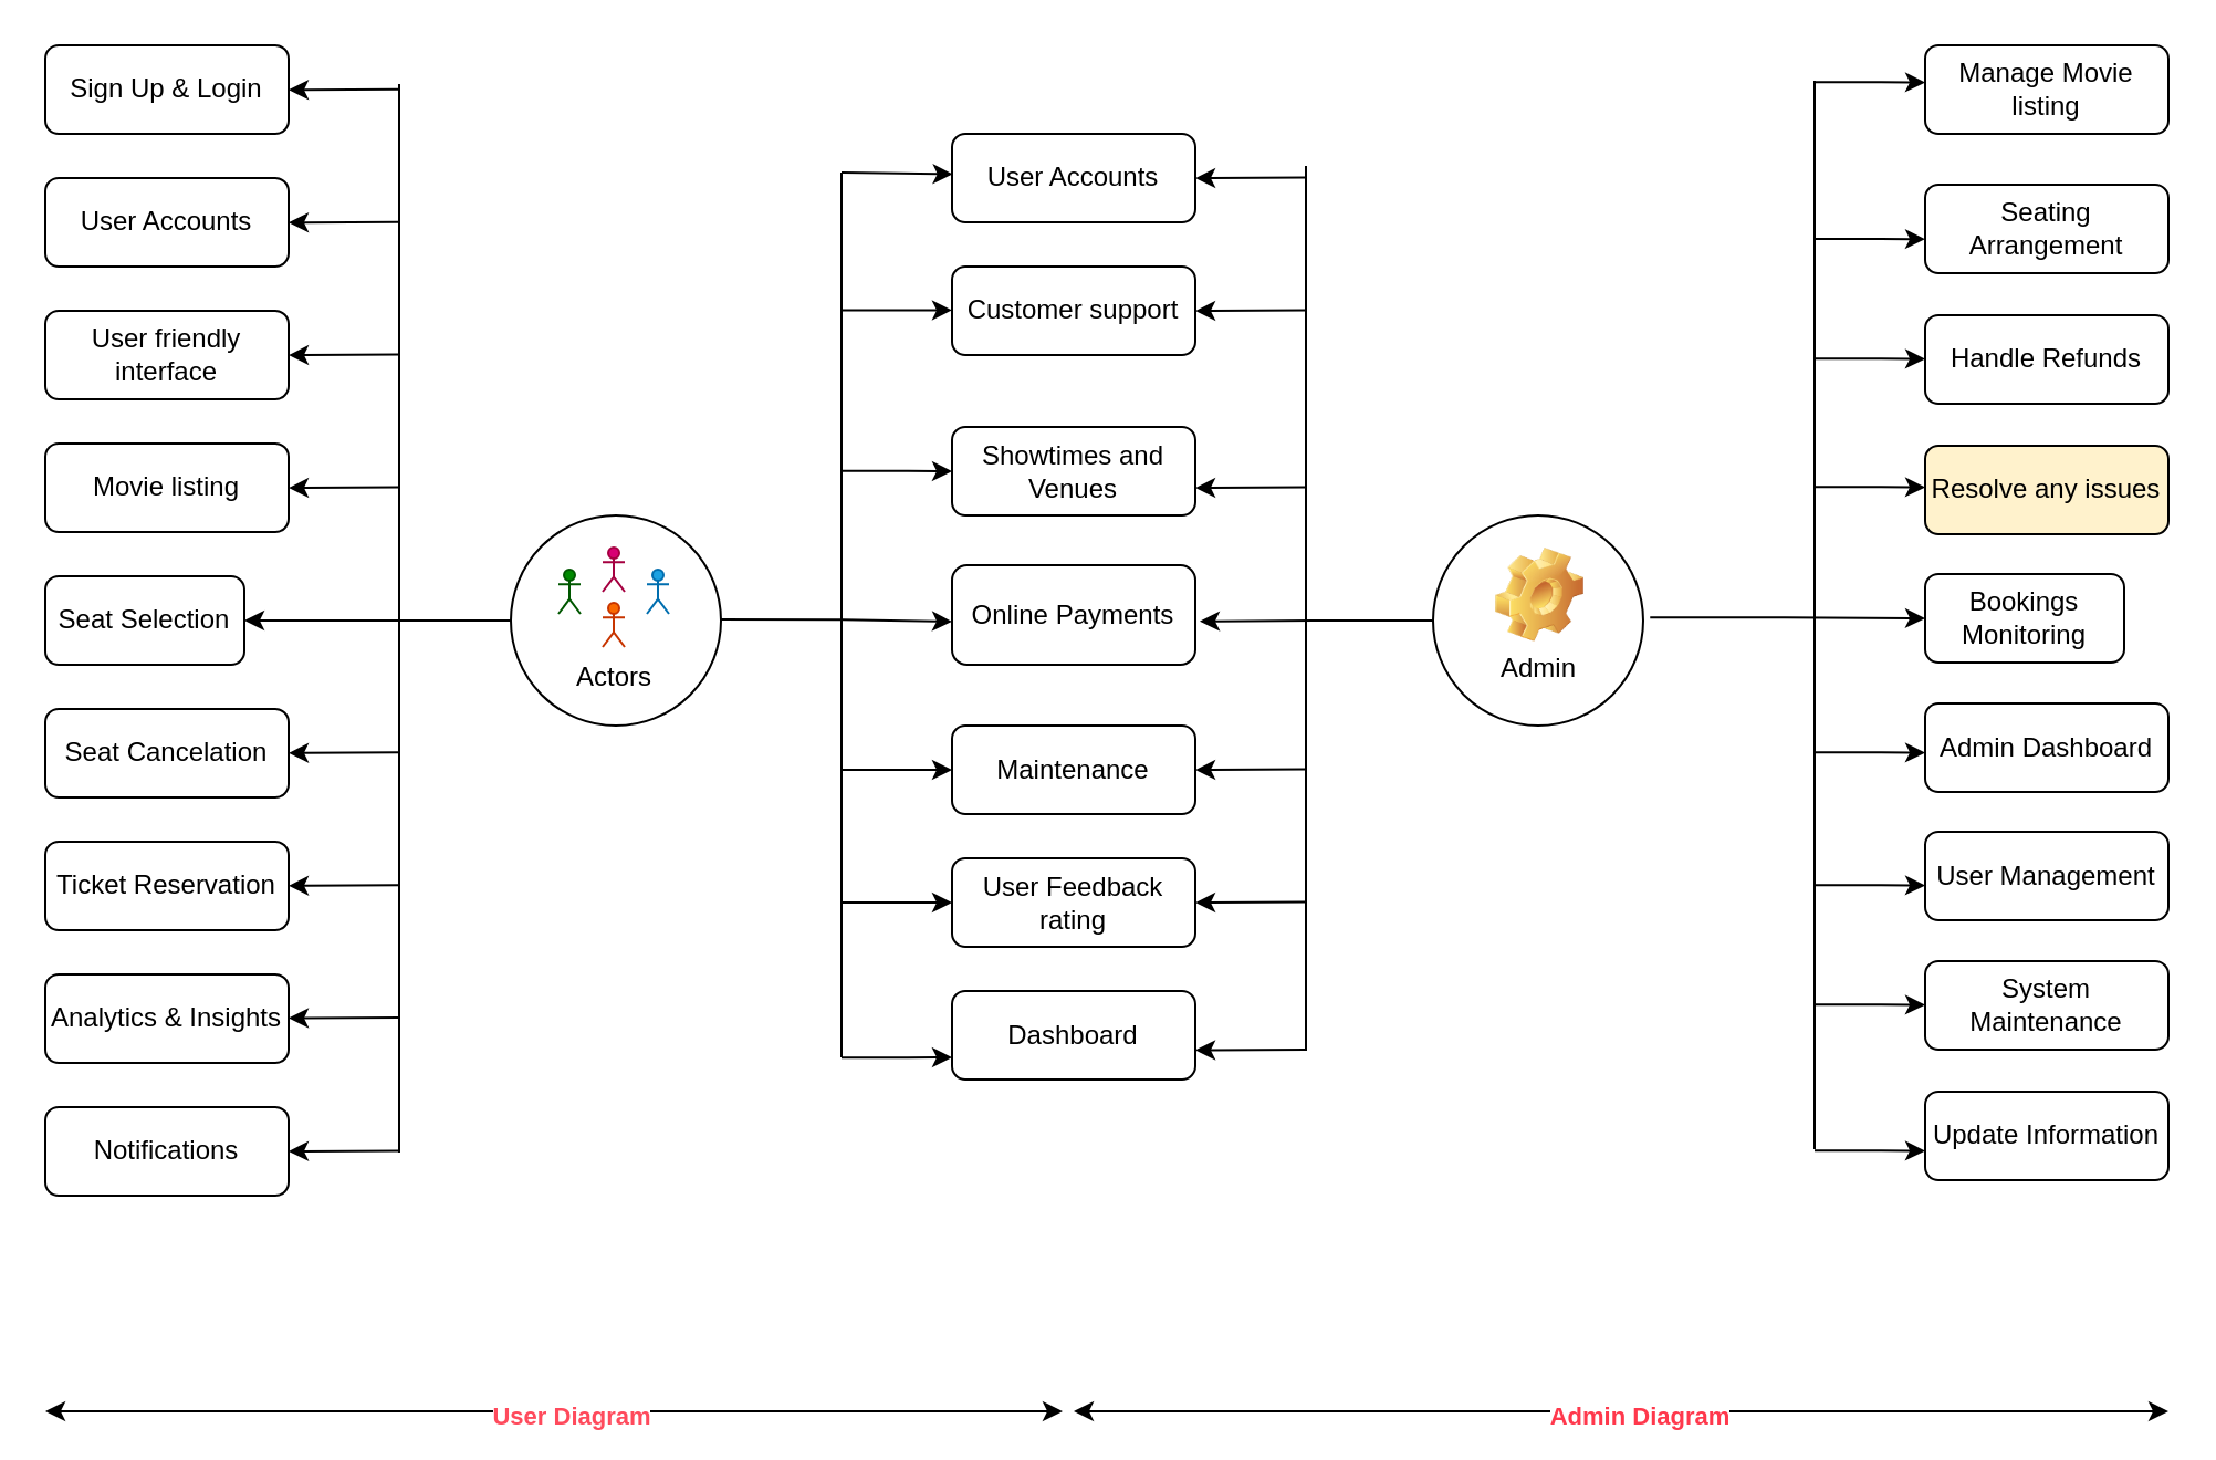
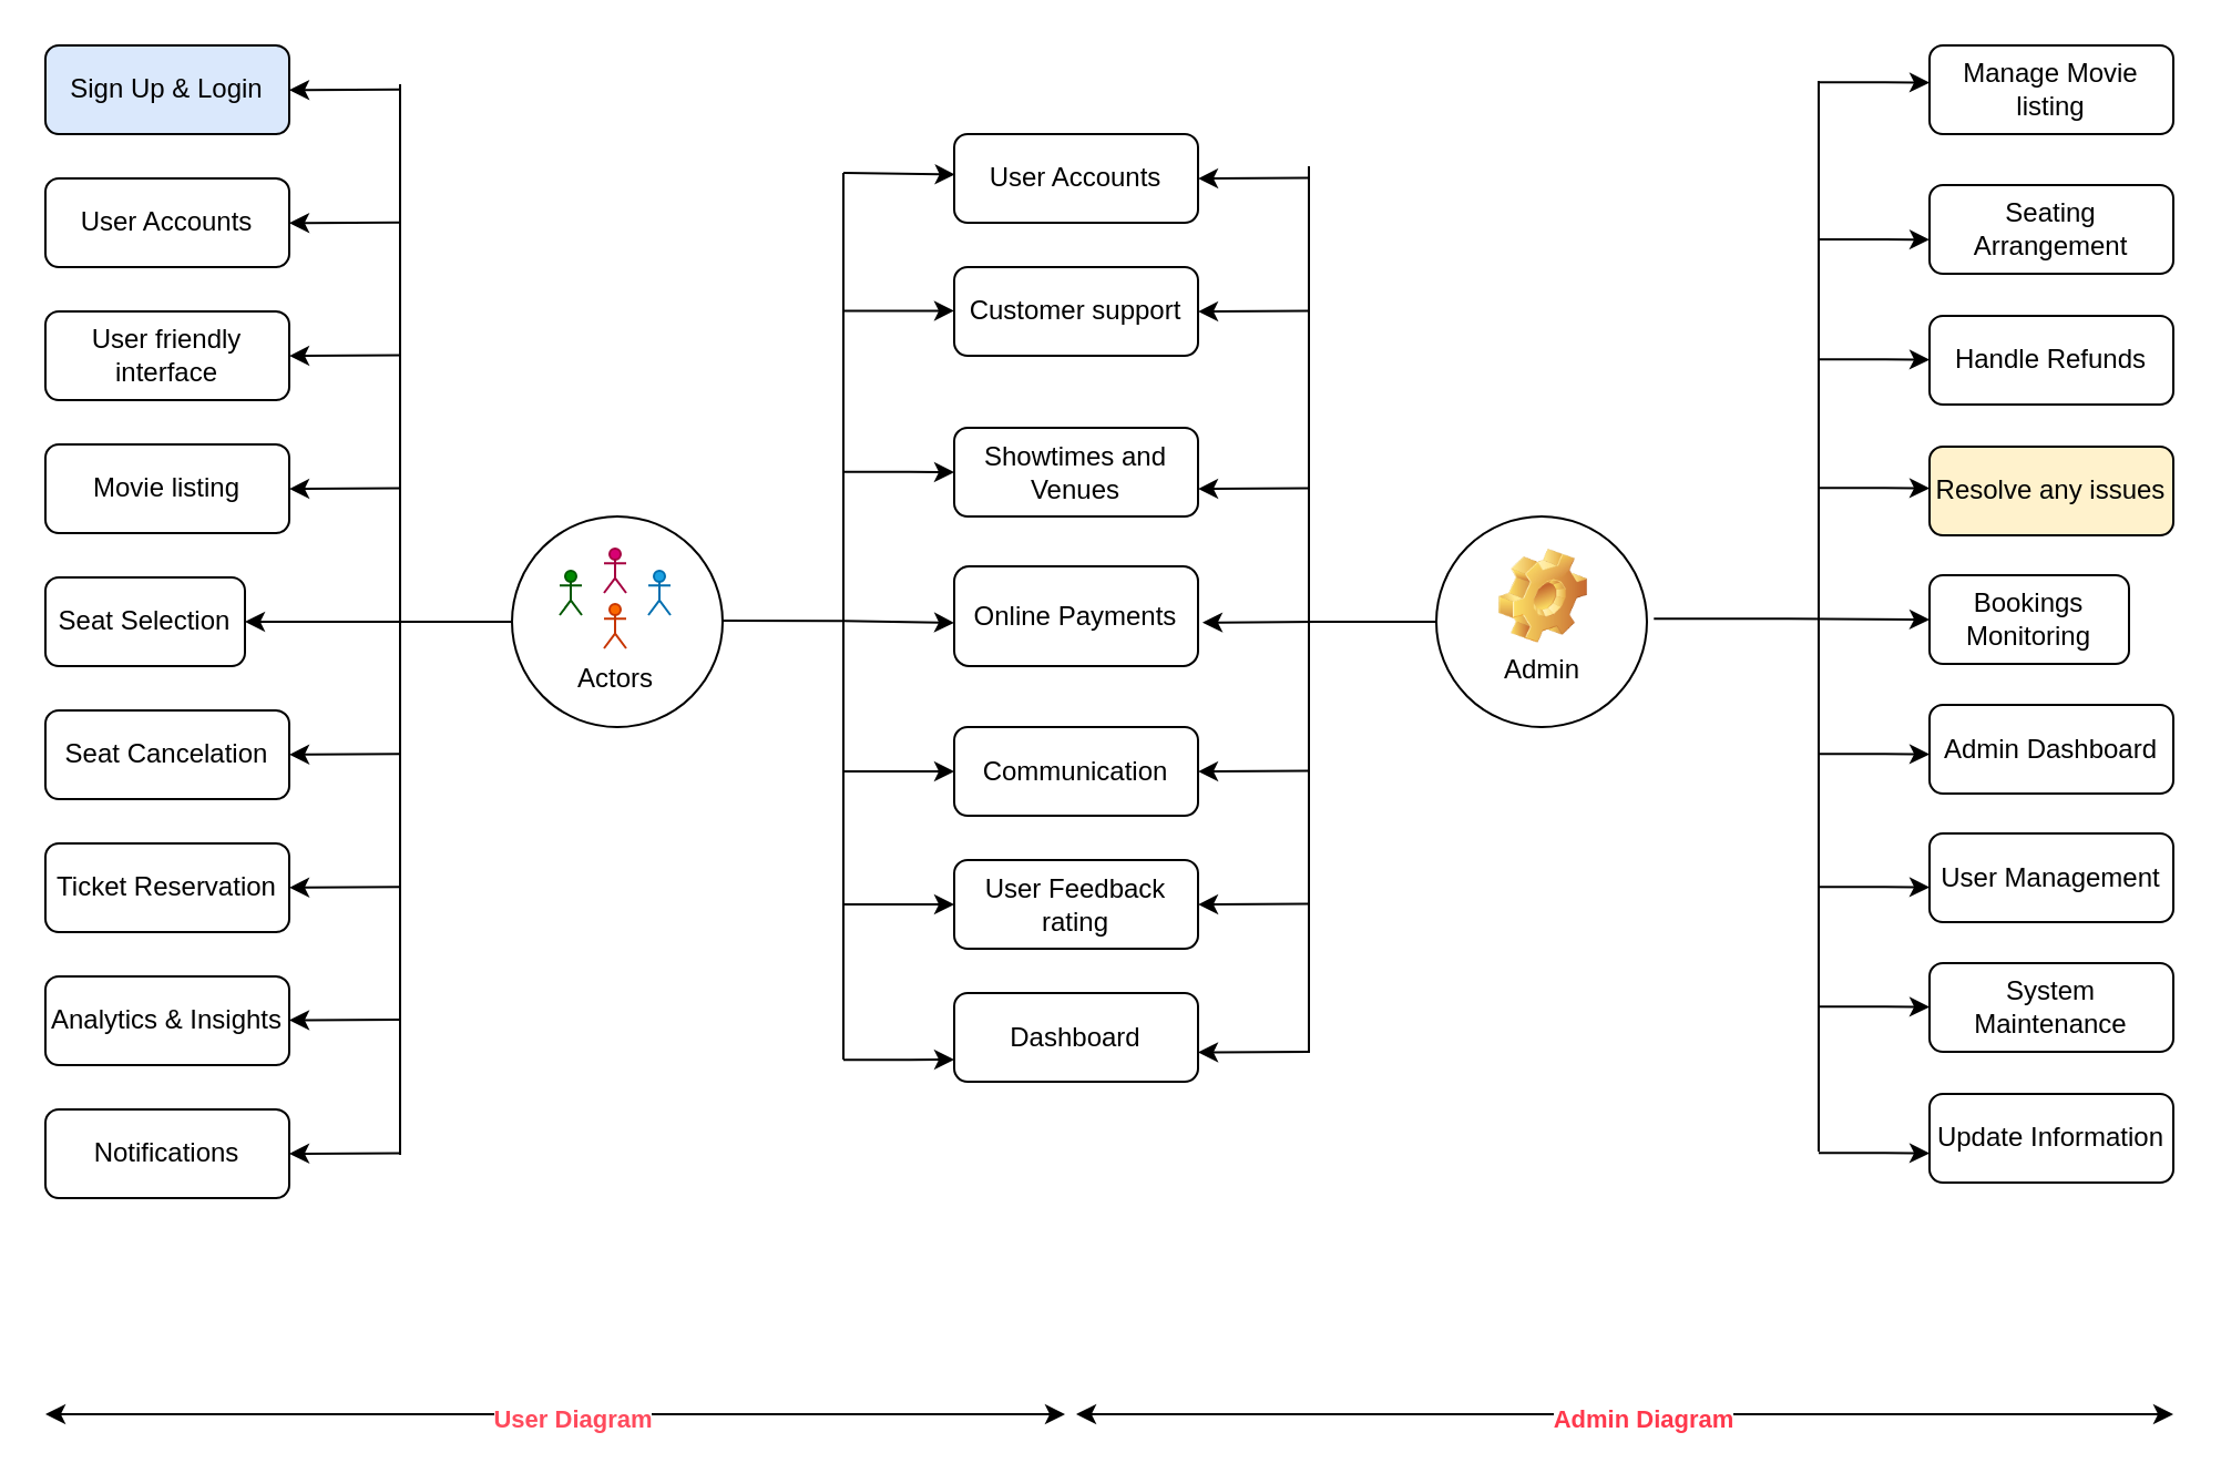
- <mxCell id="3" value="Sign Up &amp;amp; Login" style="rounded=1;whiteSpace=wrap;html=1;" parent="1" vertex="1"><mxGeometry x="20" y="20" width="110" height="40" as="geometry" /></mxCell>
+ <mxCell id="3" value="Sign Up &amp;amp; Login" style="rounded=1;whiteSpace=wrap;html=1;fillColor=#dae8fc;" parent="1" vertex="1"><mxGeometry x="20" y="20" width="110" height="40" as="geometry" /></mxCell>
- <mxCell id="38" value="Maintenance" style="rounded=1;whiteSpace=wrap;html=1;" vertex="1" parent="1"><mxGeometry x="430" y="327.5" width="110" height="40" as="geometry" /></mxCell>
+ <mxCell id="38" value="Communication" style="rounded=1;whiteSpace=wrap;html=1;" vertex="1" parent="1"><mxGeometry x="430" y="327.5" width="110" height="40" as="geometry" /></mxCell>
